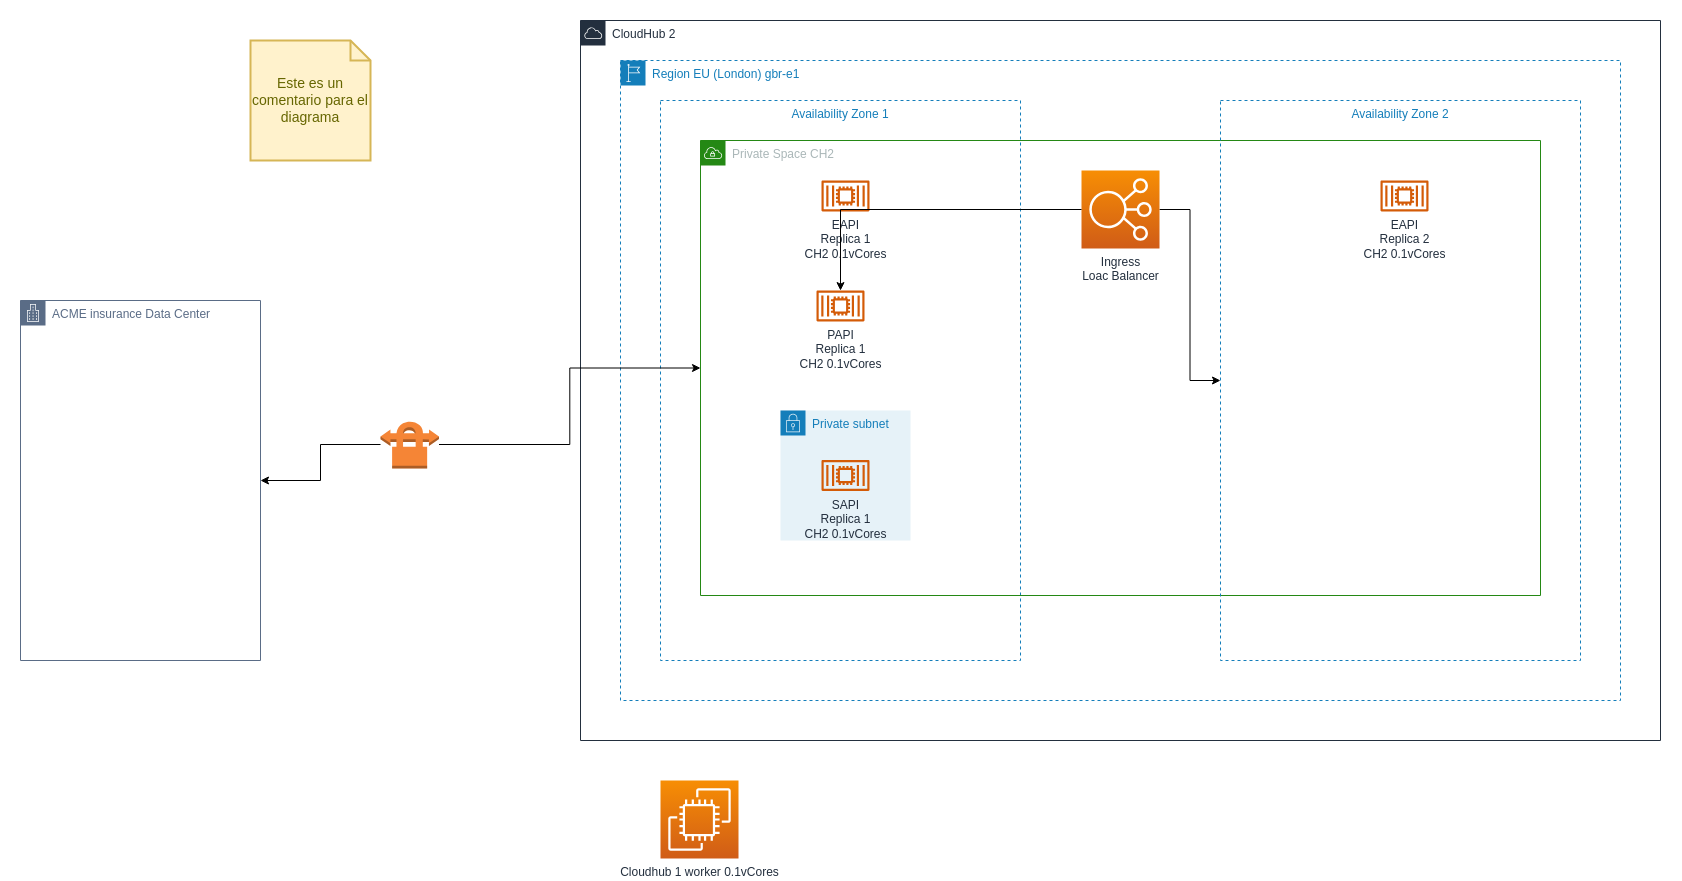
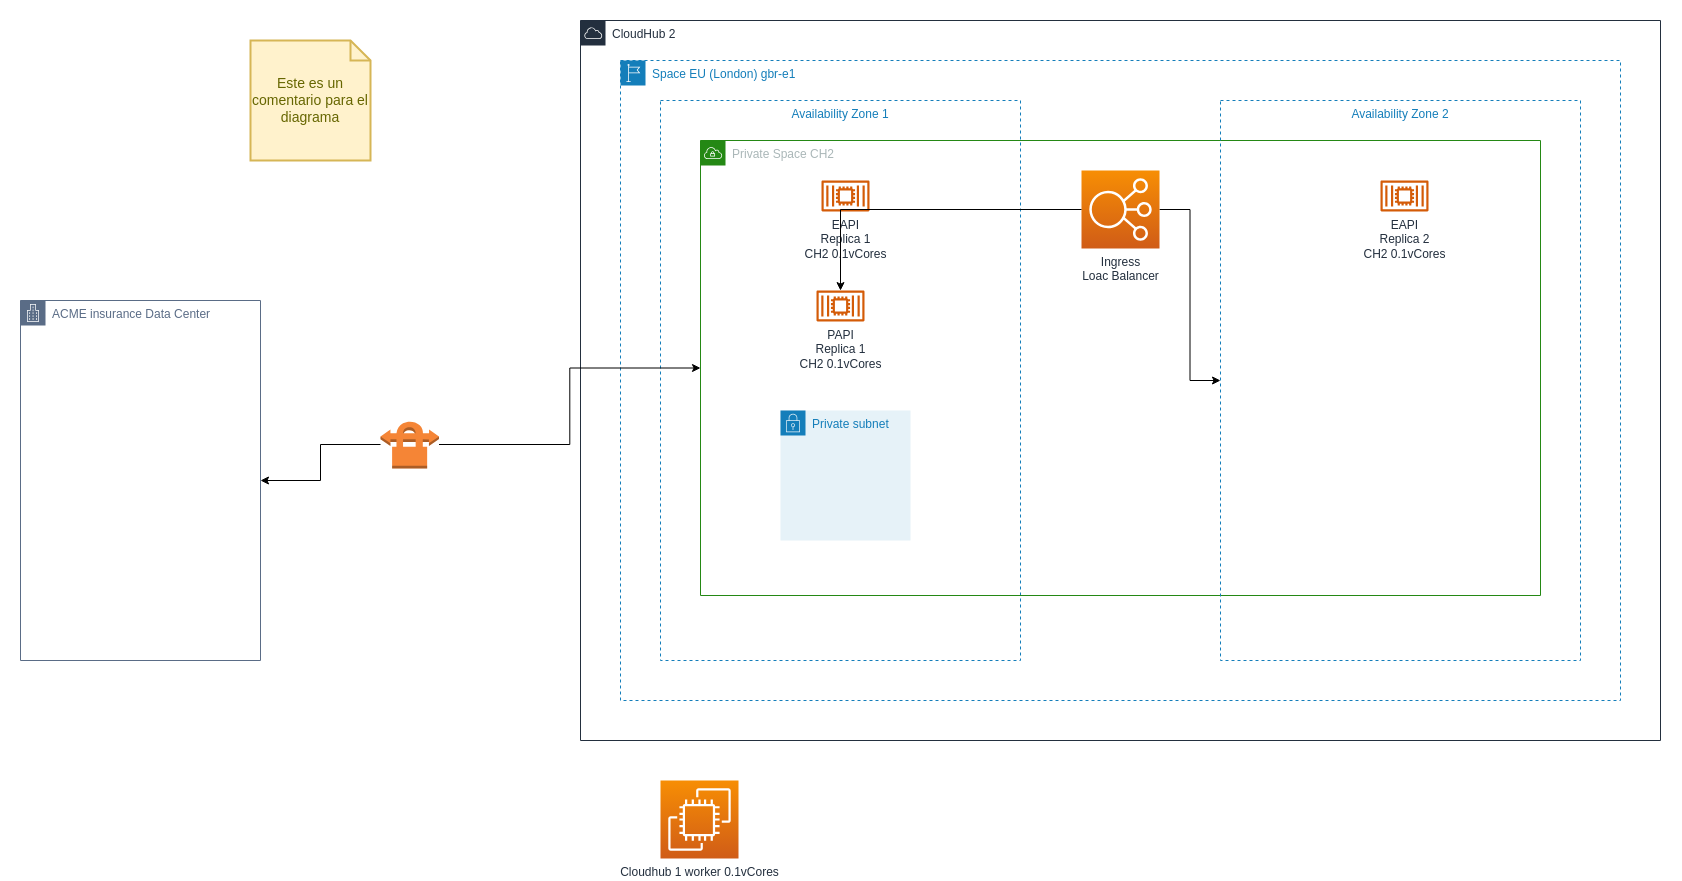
- <mxCell id="3" value="Region&amp;nbsp;EU (London)&amp;nbsp;&lt;span style=&quot;background-color: initial;&quot;&gt;gbr-e1&lt;/span&gt;" style="points=[[0,0],[0.25,0],[0.5,0],[0.75,0],[1,0],[1,0.25],[1,0.5],[1,0.75],[1,1],[0.75,1],[0.5,1],[0.25,1],[0,1],[0,0.75],[0,0.5],[0,0.25]];outlineConnect=0;gradientColor=none;html=1;whiteSpace=wrap;fontSize=12;fontStyle=0;container=1;pointerEvents=0;collapsible=0;recursiveResize=0;shape=mxgraph.aws4.group;grIcon=mxgraph.aws4.group_region;strokeColor=#147EBA;fillColor=none;verticalAlign=top;align=left;spacingLeft=30;fontColor=#147EBA;dashed=1;" parent="2" vertex="1"><mxGeometry x="40" y="40" width="1000" height="640" as="geometry" /></mxCell>
+ <mxCell id="3" value="Space&amp;nbsp;EU (London)&amp;nbsp;&lt;span style=&quot;background-color: initial;&quot;&gt;gbr-e1&lt;/span&gt;" style="points=[[0,0],[0.25,0],[0.5,0],[0.75,0],[1,0],[1,0.25],[1,0.5],[1,0.75],[1,1],[0.75,1],[0.5,1],[0.25,1],[0,1],[0,0.75],[0,0.5],[0,0.25]];outlineConnect=0;gradientColor=none;html=1;whiteSpace=wrap;fontSize=12;fontStyle=0;container=1;pointerEvents=0;collapsible=0;recursiveResize=0;shape=mxgraph.aws4.group;grIcon=mxgraph.aws4.group_region;strokeColor=#147EBA;fillColor=none;verticalAlign=top;align=left;spacingLeft=30;fontColor=#147EBA;dashed=1;" parent="2" vertex="1"><mxGeometry x="40" y="40" width="1000" height="640" as="geometry" /></mxCell>
- <mxCell id="7" value="SAPI &lt;br&gt;Replica 1 &lt;br&gt;CH2 0.1vCores" style="sketch=0;outlineConnect=0;fontColor=#232F3E;gradientColor=none;fillColor=#D45B07;strokeColor=none;dashed=0;verticalLabelPosition=bottom;verticalAlign=top;align=center;html=1;fontSize=12;fontStyle=0;aspect=fixed;pointerEvents=1;shape=mxgraph.aws4.container_2;" parent="6" vertex="1"><mxGeometry x="41" y="49.5" width="48" height="31" as="geometry" /></mxCell>
